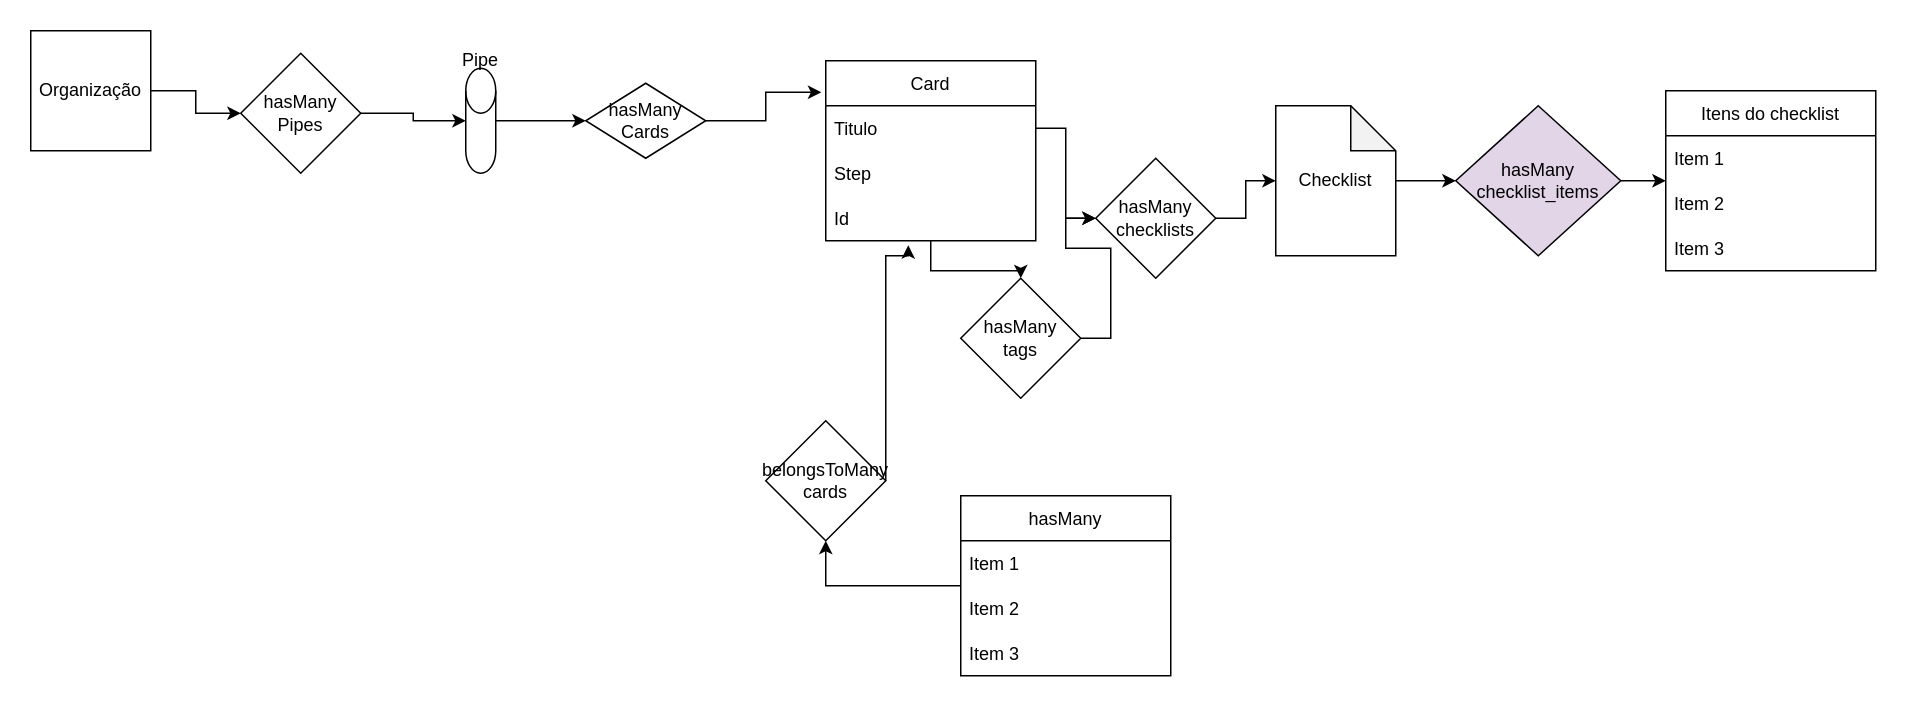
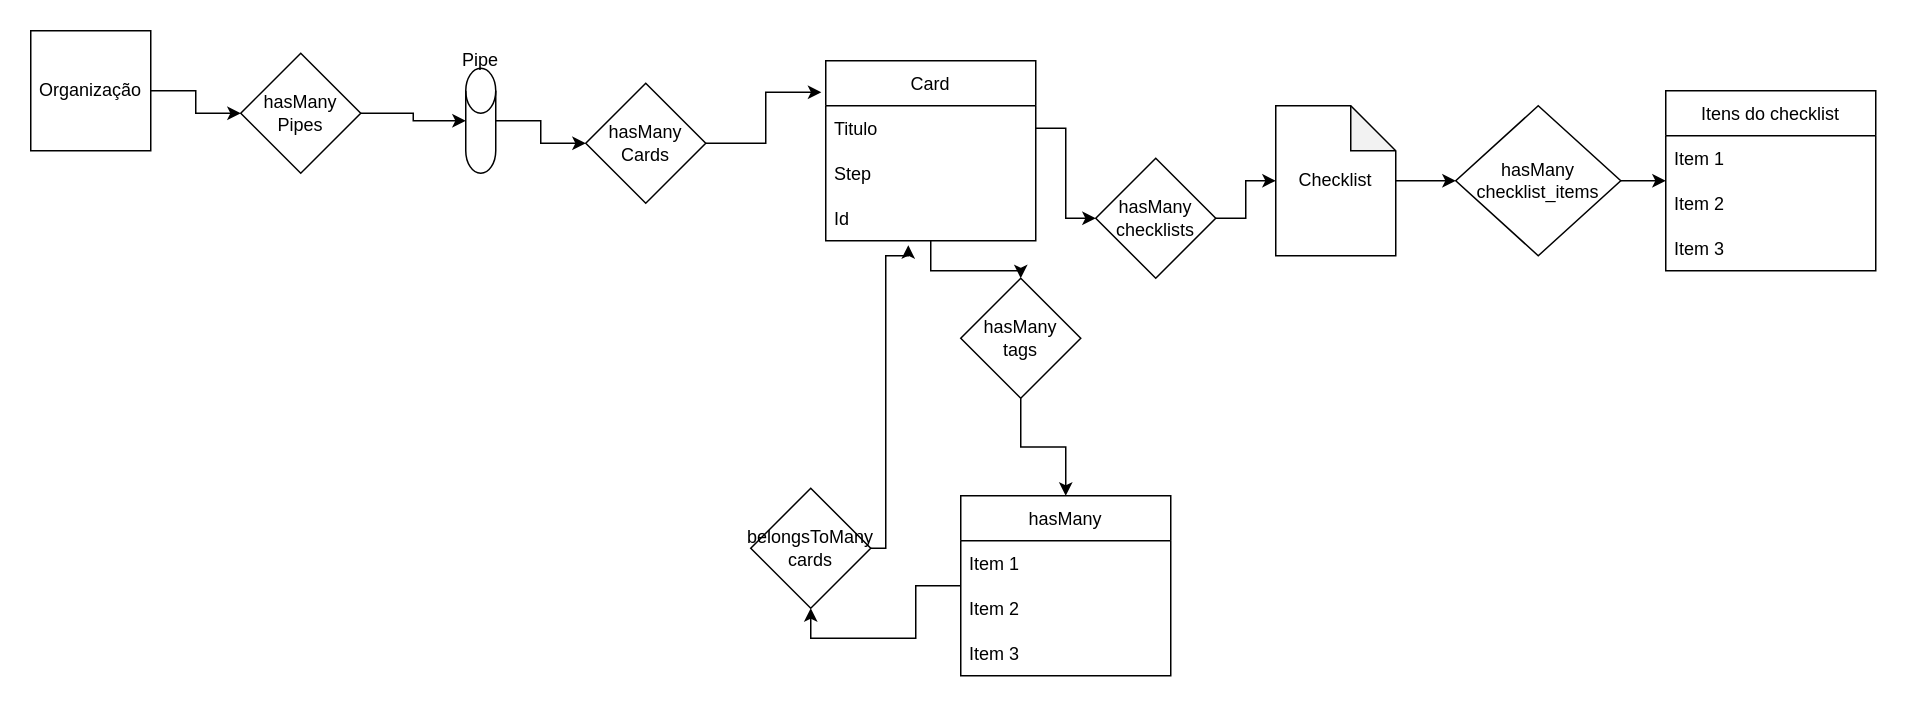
- <mxCell id="31" value="&lt;div&gt;hasMany&lt;/div&gt;&lt;div&gt;Cards&lt;br&gt;&lt;/div&gt;" style="rhombus;whiteSpace=wrap;html=1;" vertex="1" parent="1"><mxGeometry x="390" y="55" width="80" height="50" as="geometry" /></mxCell>
+ <mxCell id="31" value="&lt;div&gt;hasMany&lt;/div&gt;&lt;div&gt;Cards&lt;br&gt;&lt;/div&gt;" style="rhombus;whiteSpace=wrap;html=1;" vertex="1" parent="1"><mxGeometry x="390" y="55" width="80" height="80" as="geometry" /></mxCell>
- <mxCell id="29" value="&lt;div&gt;hasMany&lt;/div&gt;checklist_items" style="rhombus;whiteSpace=wrap;html=1;fillColor=#e1d5e7;" vertex="1" parent="1"><mxGeometry x="970" y="70" width="110" height="100" as="geometry" /></mxCell>
+ <mxCell id="29" value="&lt;div&gt;hasMany&lt;/div&gt;checklist_items" style="rhombus;whiteSpace=wrap;html=1;" vertex="1" parent="1"><mxGeometry x="970" y="70" width="110" height="100" as="geometry" /></mxCell>
- <mxCell id="15" style="edgeStyle=orthogonalEdgeStyle;rounded=0;orthogonalLoop=1;jettySize=auto;html=1;" edge="1" parent="1" source="16" target="13"><mxGeometry relative="1" as="geometry"><mxPoint x="695" y="310" as="targetPoint" /></mxGeometry></mxCell>
+ <mxCell id="15" style="edgeStyle=orthogonalEdgeStyle;rounded=0;orthogonalLoop=1;jettySize=auto;html=1;entryX=0.5;entryY=0;entryDx=0;entryDy=0;" edge="1" parent="1" source="16" target="18"><mxGeometry relative="1" as="geometry"><mxPoint x="695" y="310" as="targetPoint" /></mxGeometry></mxCell>
- <mxCell id="35" value="&lt;div&gt;belongsToMany&lt;/div&gt;cards" style="rhombus;whiteSpace=wrap;html=1;" vertex="1" parent="1"><mxGeometry x="510" y="280" width="80" height="80" as="geometry" /></mxCell>
+ <mxCell id="35" value="&lt;div&gt;belongsToMany&lt;/div&gt;cards" style="rhombus;whiteSpace=wrap;html=1;" vertex="1" parent="1"><mxGeometry x="500" y="325" width="80" height="80" as="geometry" /></mxCell>
